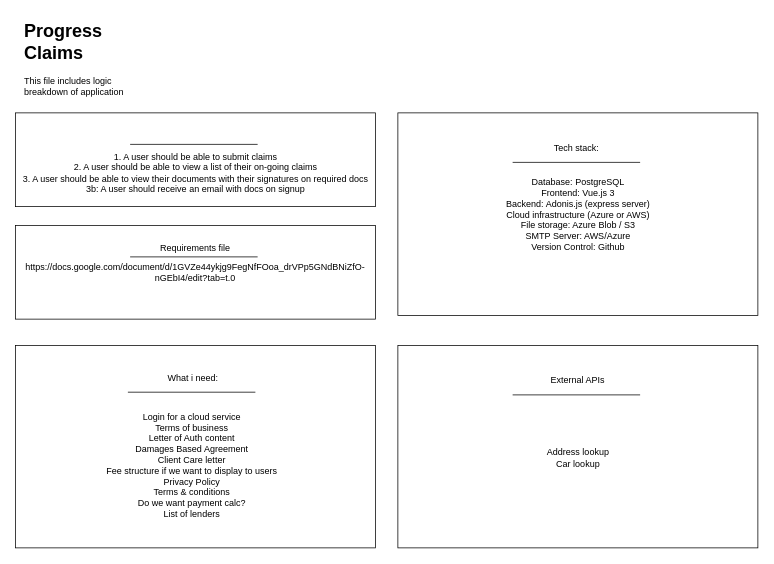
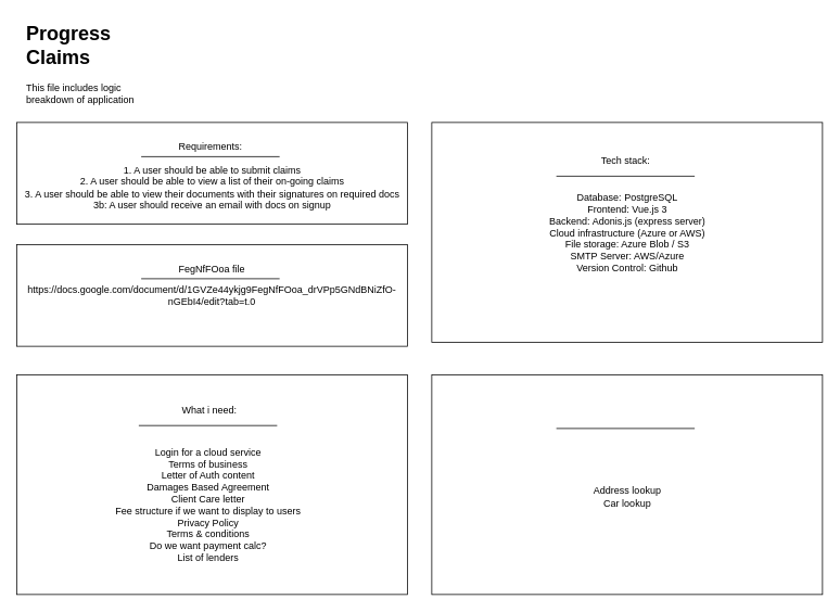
+ <mxCell id="4" value="Requirements:&amp;nbsp;" style="text;html=1;align=center;verticalAlign=middle;whiteSpace=wrap;rounded=0;" vertex="1" parent="2"><mxGeometry x="180" y="15" width="120" height="30" as="geometry" /></mxCell>
- <mxCell id="16" value="Requirements file" style="text;html=1;align=center;verticalAlign=middle;whiteSpace=wrap;rounded=0;" vertex="1" parent="14"><mxGeometry x="180" y="15" width="120" height="30" as="geometry" /></mxCell>
+ <mxCell id="16" value="FegNfFOoa file" style="text;html=1;align=center;verticalAlign=middle;whiteSpace=wrap;rounded=0;" vertex="1" parent="14"><mxGeometry x="180" y="15" width="120" height="30" as="geometry" /></mxCell>
- <mxCell id="27" value="External APIs" style="text;html=1;align=center;verticalAlign=middle;whiteSpace=wrap;rounded=0;" vertex="1" parent="26"><mxGeometry x="27" width="120" height="47.143" as="geometry" /></mxCell>
